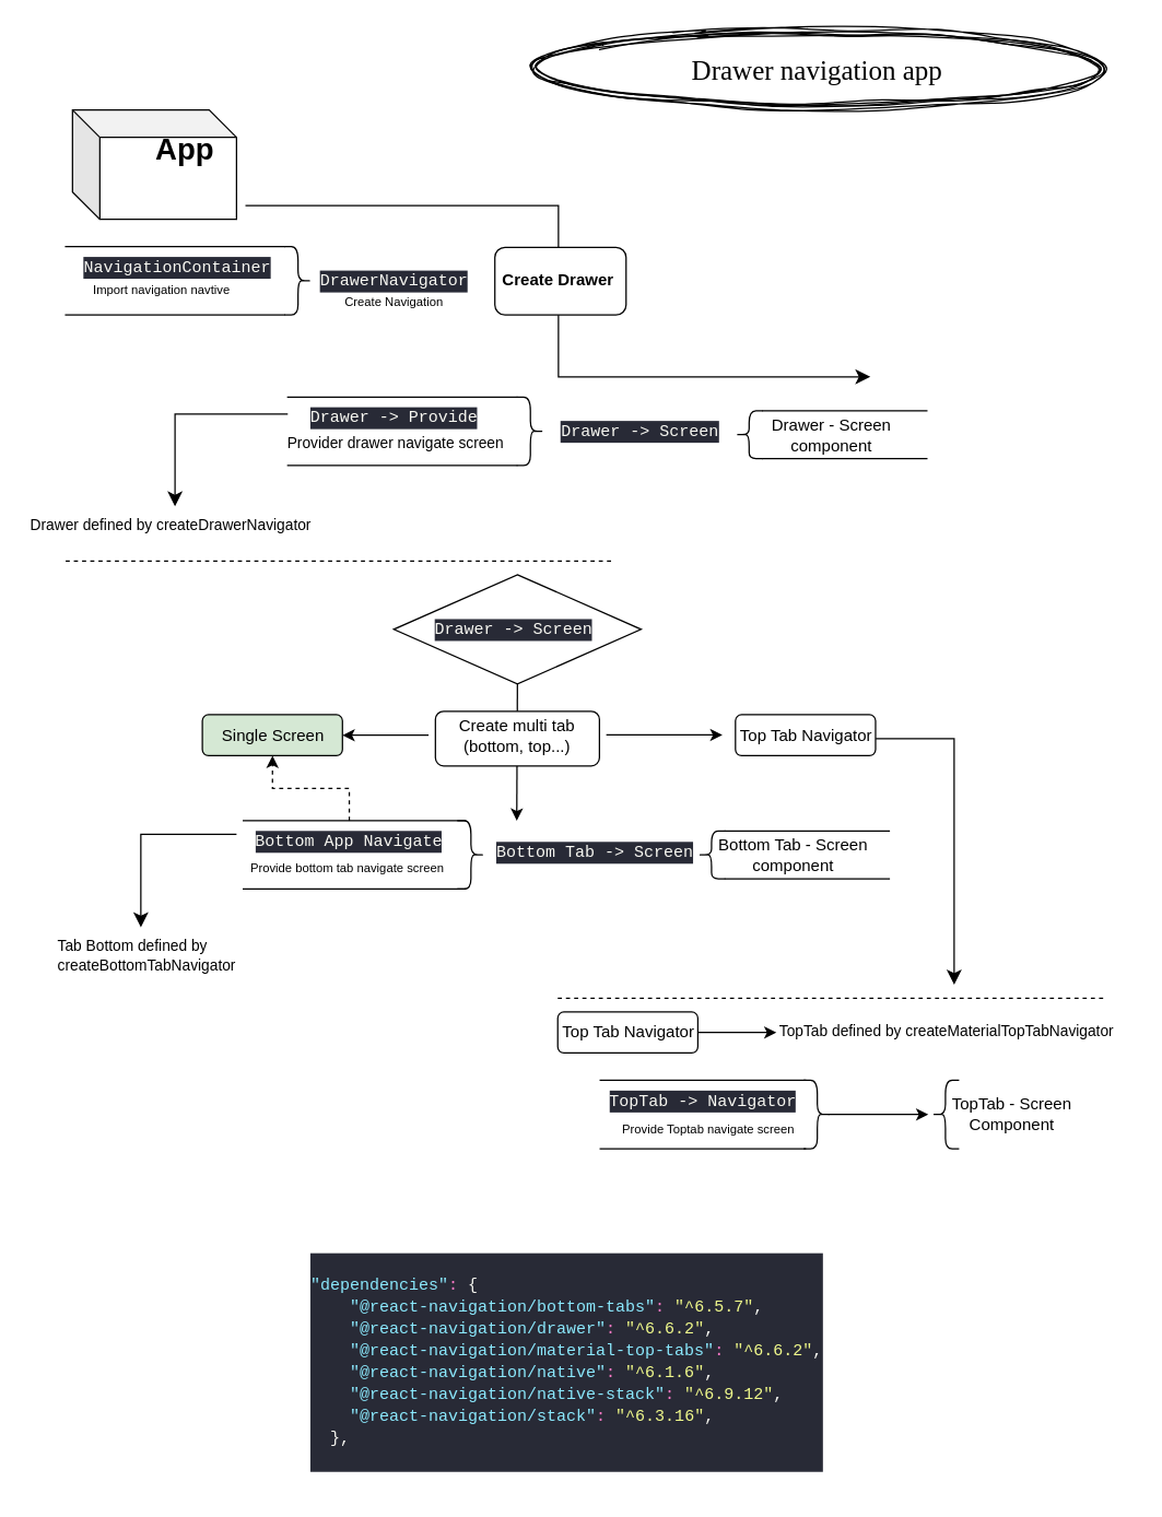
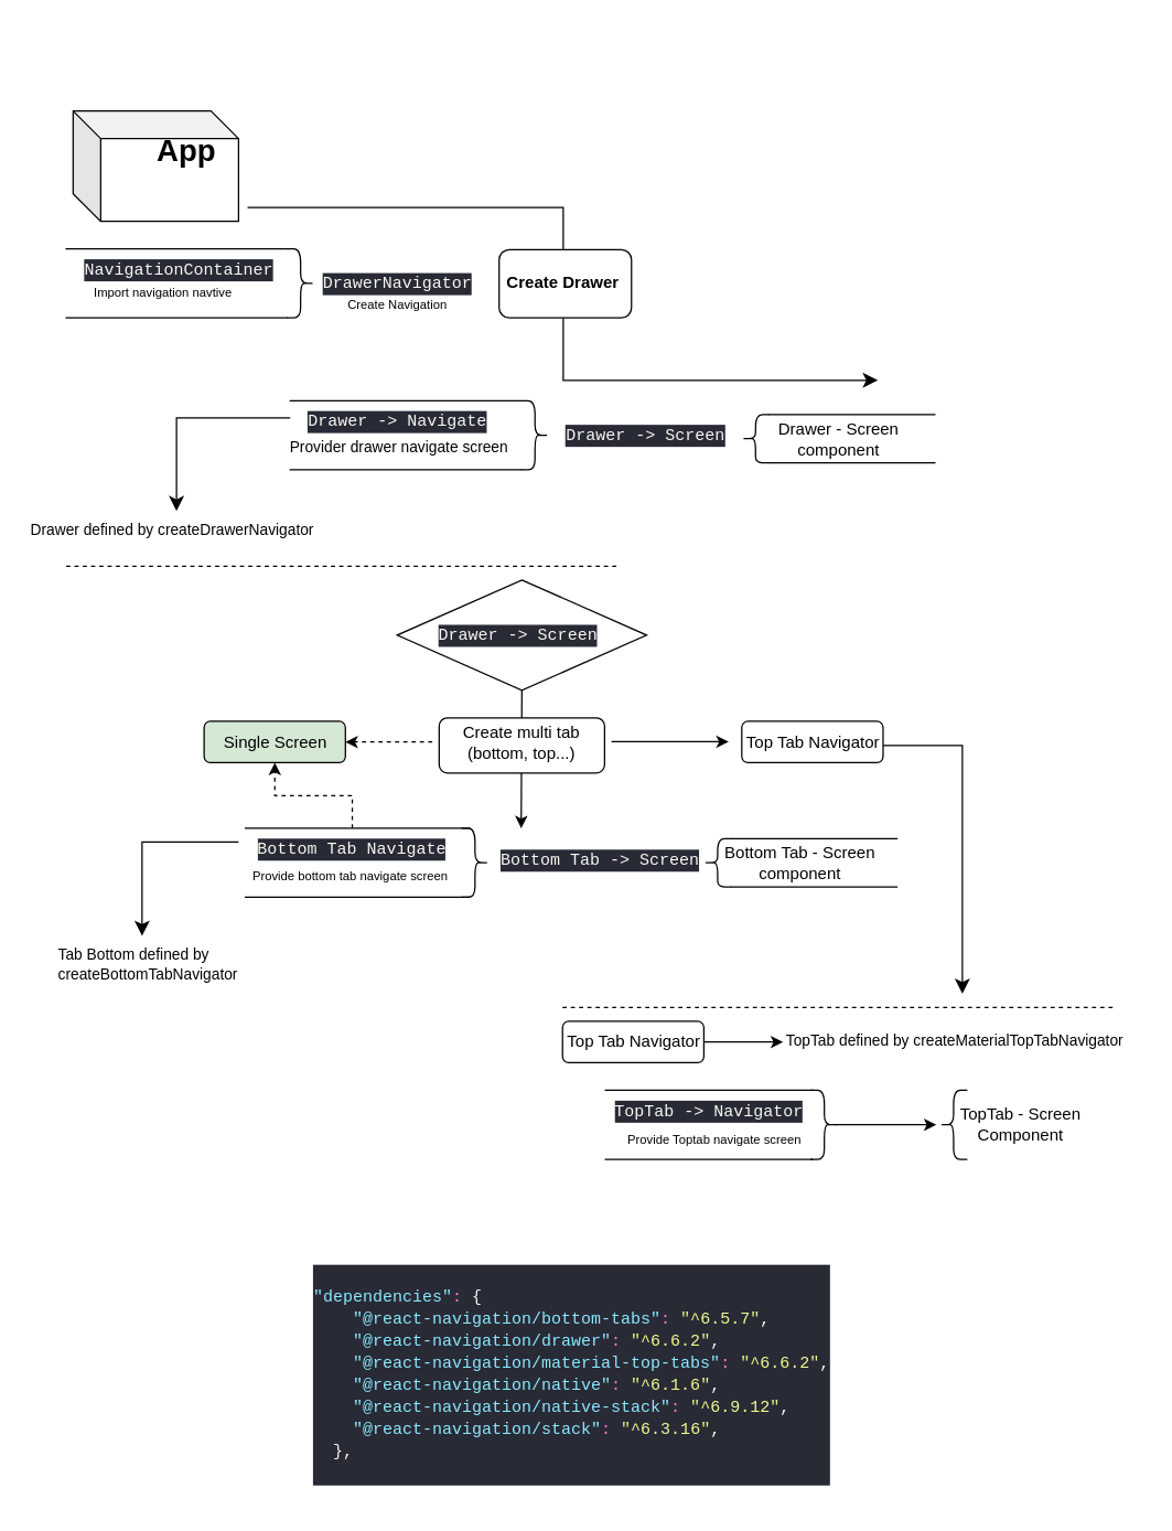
- <mxCell id="57" value="Drawer navigation app" style="ellipse;shape=doubleEllipse;whiteSpace=wrap;html=1;sketch=1;hachureGap=4;jiggle=2;curveFitting=1;fontFamily=Architects Daughter;fontSource=https%3A%2F%2Ffonts.googleapis.com%2Fcss%3Ffamily%3DArchitects%2BDaughter;fontSize=20;" vertex="1" parent="1"><mxGeometry x="386.13" y="20" width="422.5" height="60" as="geometry" /></mxCell>
- <mxCell id="18" value="&lt;div style=&quot;color: rgb(248, 248, 242); background-color: rgb(40, 42, 54); font-family: &amp;quot;Fira Code Retina&amp;quot;, &amp;quot;Courier New&amp;quot;, monospace, Consolas, &amp;quot;Courier New&amp;quot;, monospace; line-height: 16px;&quot;&gt;Drawer -&amp;gt; Provide&lt;/div&gt;" style="text;html=1;strokeColor=none;fillColor=none;align=center;verticalAlign=middle;whiteSpace=wrap;rounded=0;" parent="1" vertex="1"><mxGeometry x="207.5" y="290" width="160" height="30" as="geometry" /></mxCell>
+ <mxCell id="18" value="&lt;div style=&quot;color: rgb(248, 248, 242); background-color: rgb(40, 42, 54); font-family: &amp;quot;Fira Code Retina&amp;quot;, &amp;quot;Courier New&amp;quot;, monospace, Consolas, &amp;quot;Courier New&amp;quot;, monospace; line-height: 16px;&quot;&gt;Drawer -&amp;gt; Navigate&lt;/div&gt;" style="text;html=1;strokeColor=none;fillColor=none;align=center;verticalAlign=middle;whiteSpace=wrap;rounded=0;" parent="1" vertex="1"><mxGeometry x="207.5" y="290" width="160" height="30" as="geometry" /></mxCell>
- <mxCell id="42" value="" style="endArrow=classic;html=1;rounded=0;exitX=0;exitY=0.5;exitDx=0;exitDy=0;entryX=1;entryY=0.5;entryDx=0;entryDy=0;" parent="1" source="29" target="41" edge="1"><mxGeometry width="50" height="50" relative="1" as="geometry"><mxPoint x="317.5" y="510" as="sourcePoint" /><mxPoint x="367.5" y="460" as="targetPoint" /></mxGeometry></mxCell>
+ <mxCell id="42" value="" style="endArrow=classic;html=1;rounded=0;exitX=0;exitY=0.5;exitDx=0;exitDy=0;entryX=1;entryY=0.5;entryDx=0;entryDy=0;dashed=1;" parent="1" source="29" target="41" edge="1"><mxGeometry width="50" height="50" relative="1" as="geometry"><mxPoint x="317.5" y="510" as="sourcePoint" /><mxPoint x="367.5" y="460" as="targetPoint" /></mxGeometry></mxCell>
- <mxCell id="28" value="&lt;div style=&quot;color: rgb(248, 248, 242); background-color: rgb(40, 42, 54); font-family: &amp;quot;Fira Code Retina&amp;quot;, &amp;quot;Courier New&amp;quot;, monospace, Consolas, &amp;quot;Courier New&amp;quot;, monospace; line-height: 16px;&quot;&gt;Bottom App Navigate&lt;/div&gt;" style="text;html=1;strokeColor=none;fillColor=none;align=center;verticalAlign=middle;whiteSpace=wrap;rounded=0;" parent="1" vertex="1"><mxGeometry x="170" y="600" width="170" height="30" as="geometry" /></mxCell>
+ <mxCell id="28" value="&lt;div style=&quot;color: rgb(248, 248, 242); background-color: rgb(40, 42, 54); font-family: &amp;quot;Fira Code Retina&amp;quot;, &amp;quot;Courier New&amp;quot;, monospace, Consolas, &amp;quot;Courier New&amp;quot;, monospace; line-height: 16px;&quot;&gt;Bottom Tab Navigate&lt;/div&gt;" style="text;html=1;strokeColor=none;fillColor=none;align=center;verticalAlign=middle;whiteSpace=wrap;rounded=0;" parent="1" vertex="1"><mxGeometry x="170" y="600" width="170" height="30" as="geometry" /></mxCell>
